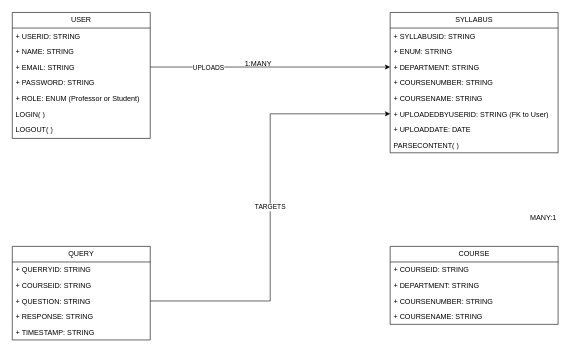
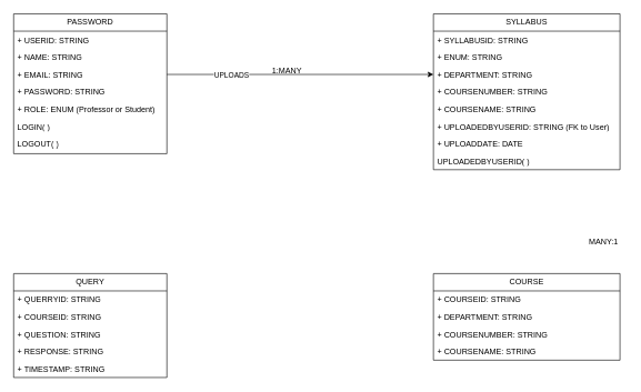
- <mxCell id="2" value="USER" style="swimlane;fontStyle=0;childLayout=stackLayout;horizontal=1;startSize=26;fillColor=none;horizontalStack=0;resizeParent=1;resizeParentMax=0;resizeLast=0;collapsible=1;marginBottom=0;whiteSpace=wrap;html=1;" vertex="1" parent="1"><mxGeometry x="20" y="20" width="230" height="210" as="geometry" /></mxCell>
+ <mxCell id="2" value="PASSWORD" style="swimlane;fontStyle=0;childLayout=stackLayout;horizontal=1;startSize=26;fillColor=none;horizontalStack=0;resizeParent=1;resizeParentMax=0;resizeLast=0;collapsible=1;marginBottom=0;whiteSpace=wrap;html=1;" vertex="1" parent="1"><mxGeometry x="20" y="20" width="230" height="210" as="geometry" /></mxCell>
- <mxCell id="18" value="PARSECONTENT( )" style="text;strokeColor=none;fillColor=none;align=left;verticalAlign=top;spacingLeft=4;spacingRight=4;overflow=hidden;rotatable=0;points=[[0,0.5],[1,0.5]];portConstraint=eastwest;whiteSpace=wrap;html=1;" vertex="1" parent="10"><mxGeometry y="208" width="280" height="26" as="geometry" /></mxCell>
+ <mxCell id="18" value="UPLOADEDBYUSERID( )" style="text;strokeColor=none;fillColor=none;align=left;verticalAlign=top;spacingLeft=4;spacingRight=4;overflow=hidden;rotatable=0;points=[[0,0.5],[1,0.5]];portConstraint=eastwest;whiteSpace=wrap;html=1;" vertex="1" parent="10"><mxGeometry y="208" width="280" height="26" as="geometry" /></mxCell>
- <mxCell id="34" value="TARGETS" style="edgeStyle=orthogonalEdgeStyle;rounded=0;orthogonalLoop=1;jettySize=auto;html=1;" edge="1" parent="1" source="22" target="16"><mxGeometry relative="1" as="geometry" /></mxCell>
